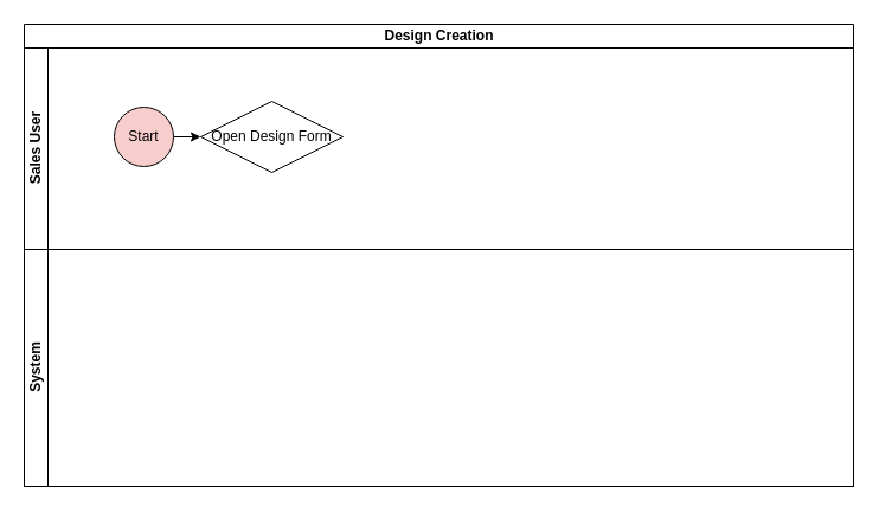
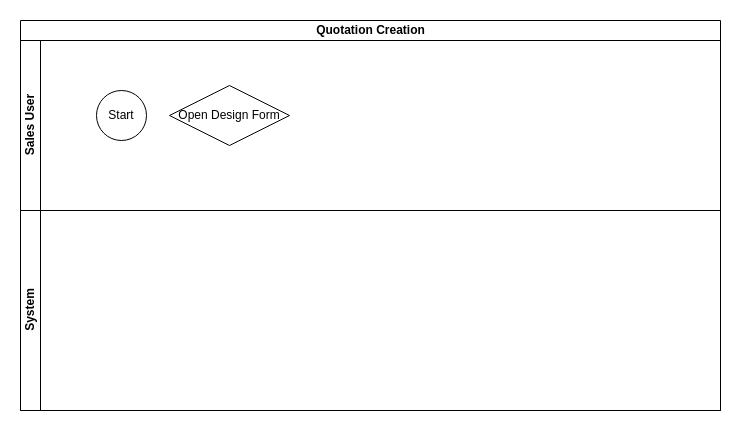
- <mxCell id="2" value="Design Creation" style="swimlane;childLayout=stackLayout;resizeParent=1;resizeParentMax=0;horizontal=1;startSize=20;horizontalStack=0;html=1;" parent="1" vertex="1"><mxGeometry x="20" y="20" width="700" height="390" as="geometry" /></mxCell>
+ <mxCell id="2" value="Quotation Creation" style="swimlane;childLayout=stackLayout;resizeParent=1;resizeParentMax=0;horizontal=1;startSize=20;horizontalStack=0;html=1;" parent="1" vertex="1"><mxGeometry x="20" y="20" width="700" height="390" as="geometry" /></mxCell>
- <mxCell id="6" value="Start" style="ellipse;whiteSpace=wrap;html=1;aspect=fixed;fillColor=#f8cecc;" vertex="1" parent="1"><mxGeometry x="96" y="90" width="50" height="50" as="geometry" /></mxCell>
+ <mxCell id="6" value="Start" style="ellipse;whiteSpace=wrap;html=1;aspect=fixed;" vertex="1" parent="1"><mxGeometry x="96" y="90" width="50" height="50" as="geometry" /></mxCell>
- <mxCell id="5" style="edgeStyle=orthogonalEdgeStyle;rounded=0;orthogonalLoop=1;jettySize=auto;html=1;exitX=1;exitY=0.5;exitDx=0;exitDy=0;entryX=0;entryY=0.5;entryDx=0;entryDy=0;" edge="1" parent="1" source="6" target="7"><mxGeometry relative="1" as="geometry" /></mxCell>
